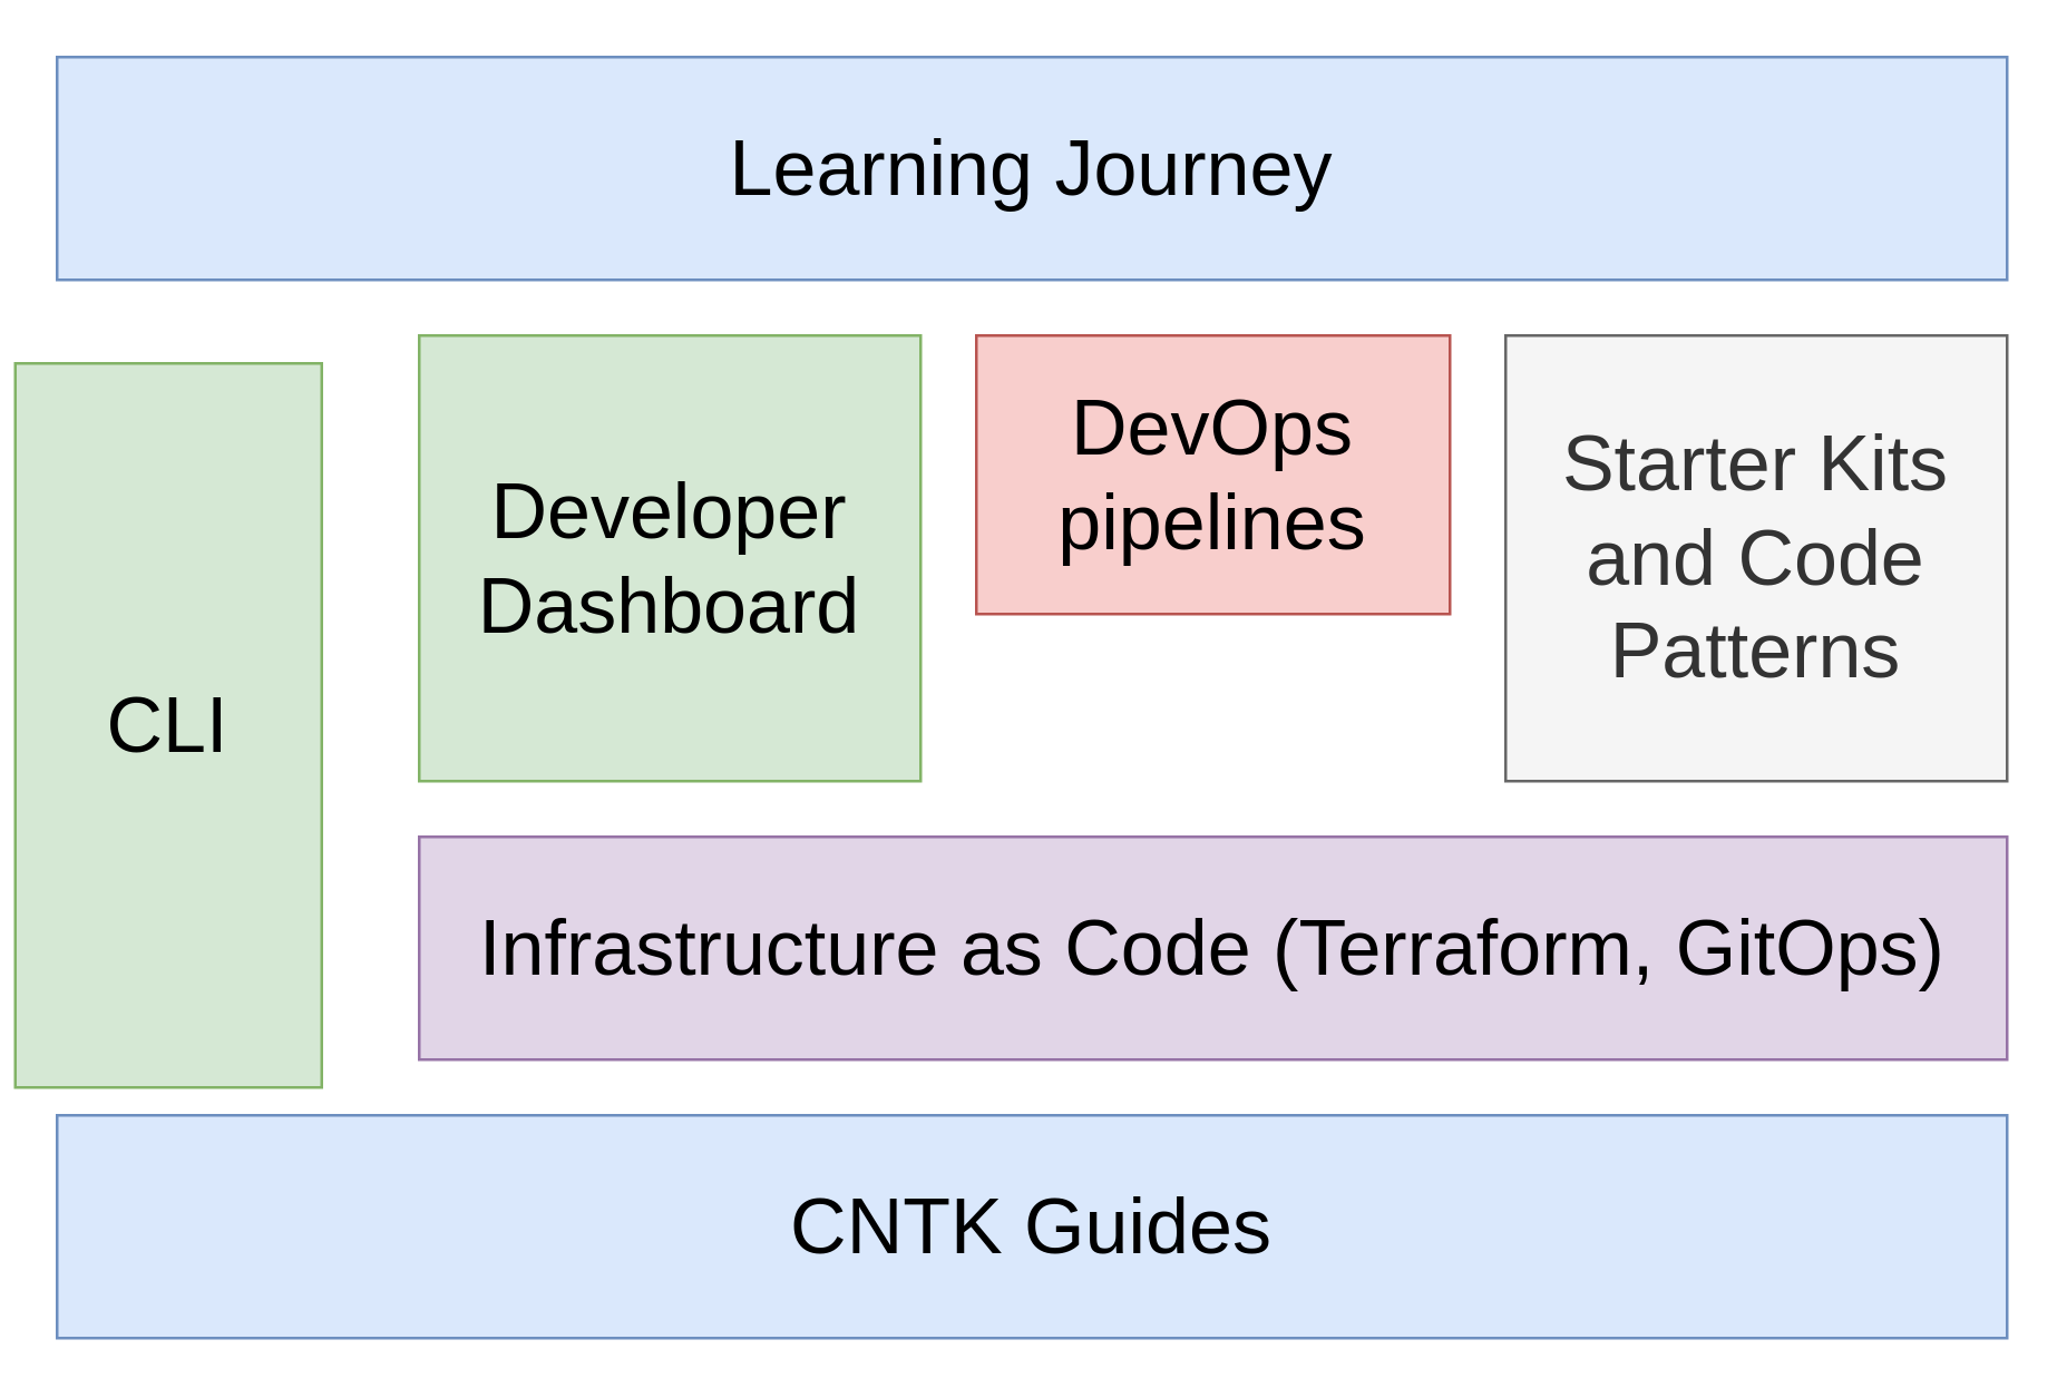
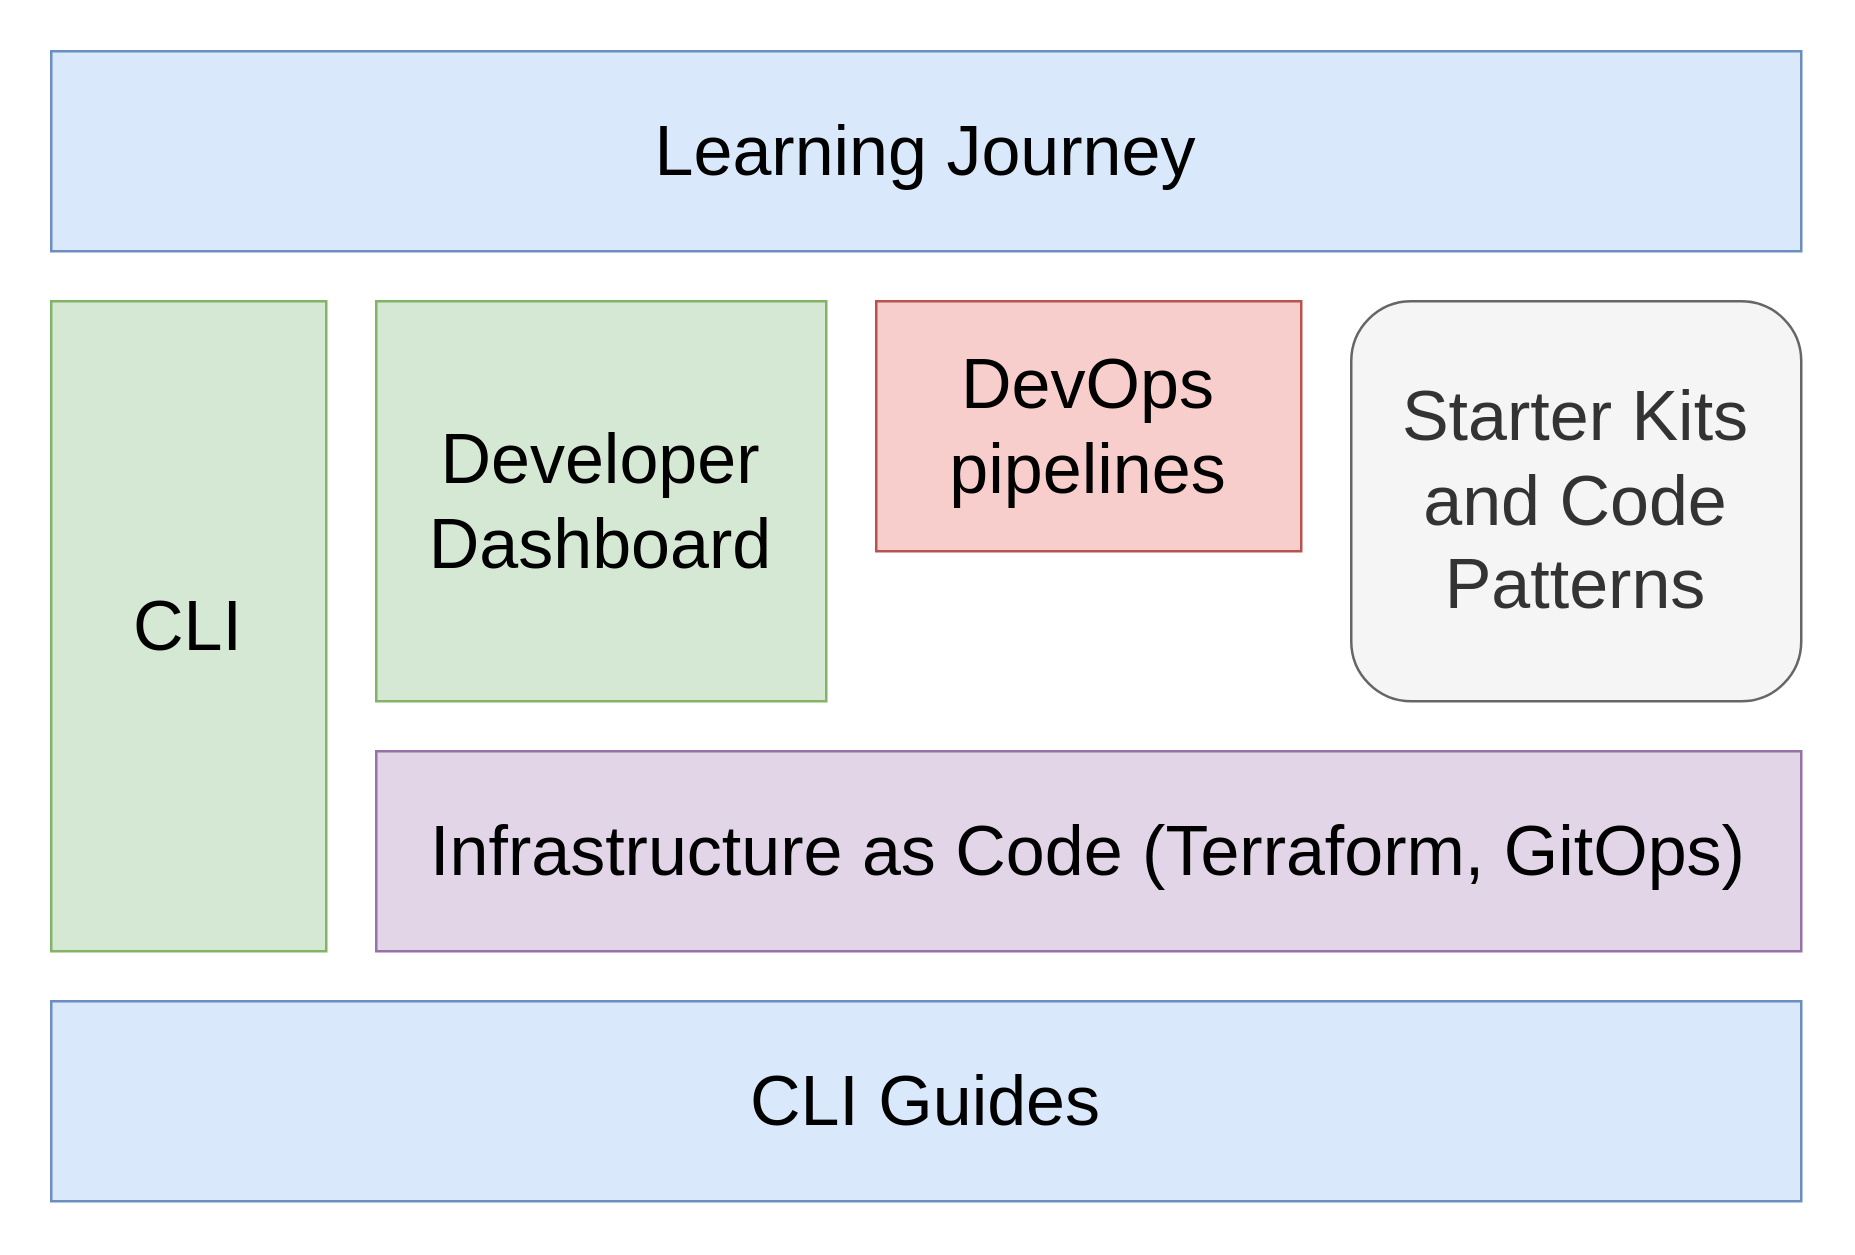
- <mxCell id="5" value="Starter Kits and Code Patterns" style="rounded=0;whiteSpace=wrap;html=1;fontColor=#333333;align=center;fillColor=#f5f5f5;strokeColor=#666666;fontSize=28;" parent="1" vertex="1"><mxGeometry x="540" y="120" width="180" height="160" as="geometry" /></mxCell>
+ <mxCell id="5" value="Starter Kits and Code Patterns" style="whiteSpace=wrap;html=1;fontColor=#333333;align=center;fillColor=#f5f5f5;strokeColor=#666666;fontSize=28;rounded=1;" parent="1" vertex="1"><mxGeometry x="540" y="120" width="180" height="160" as="geometry" /></mxCell>
- <mxCell id="8" value="CLI" style="rounded=0;whiteSpace=wrap;html=1;align=center;fillColor=#d5e8d4;strokeColor=#82b366;fontSize=28;" parent="1" vertex="1"><mxGeometry x="5" y="130" width="110" height="260" as="geometry" /></mxCell>
+ <mxCell id="8" value="CLI" style="rounded=0;whiteSpace=wrap;html=1;align=center;fillColor=#d5e8d4;strokeColor=#82b366;fontSize=28;" parent="1" vertex="1"><mxGeometry x="20" y="120" width="110" height="260" as="geometry" /></mxCell>
- <mxCell id="3" value="&lt;font style=&quot;font-size: 28px&quot;&gt;CNTK Guides&lt;/font&gt;" style="rounded=0;whiteSpace=wrap;html=1;align=center;fillColor=#dae8fc;strokeColor=#6c8ebf;" parent="1" vertex="1"><mxGeometry x="20" y="400" width="700" height="80" as="geometry" /></mxCell>
+ <mxCell id="3" value="&lt;font style=&quot;font-size: 28px&quot;&gt;CLI Guides&lt;/font&gt;" style="rounded=0;whiteSpace=wrap;html=1;align=center;fillColor=#dae8fc;strokeColor=#6c8ebf;" parent="1" vertex="1"><mxGeometry x="20" y="400" width="700" height="80" as="geometry" /></mxCell>
